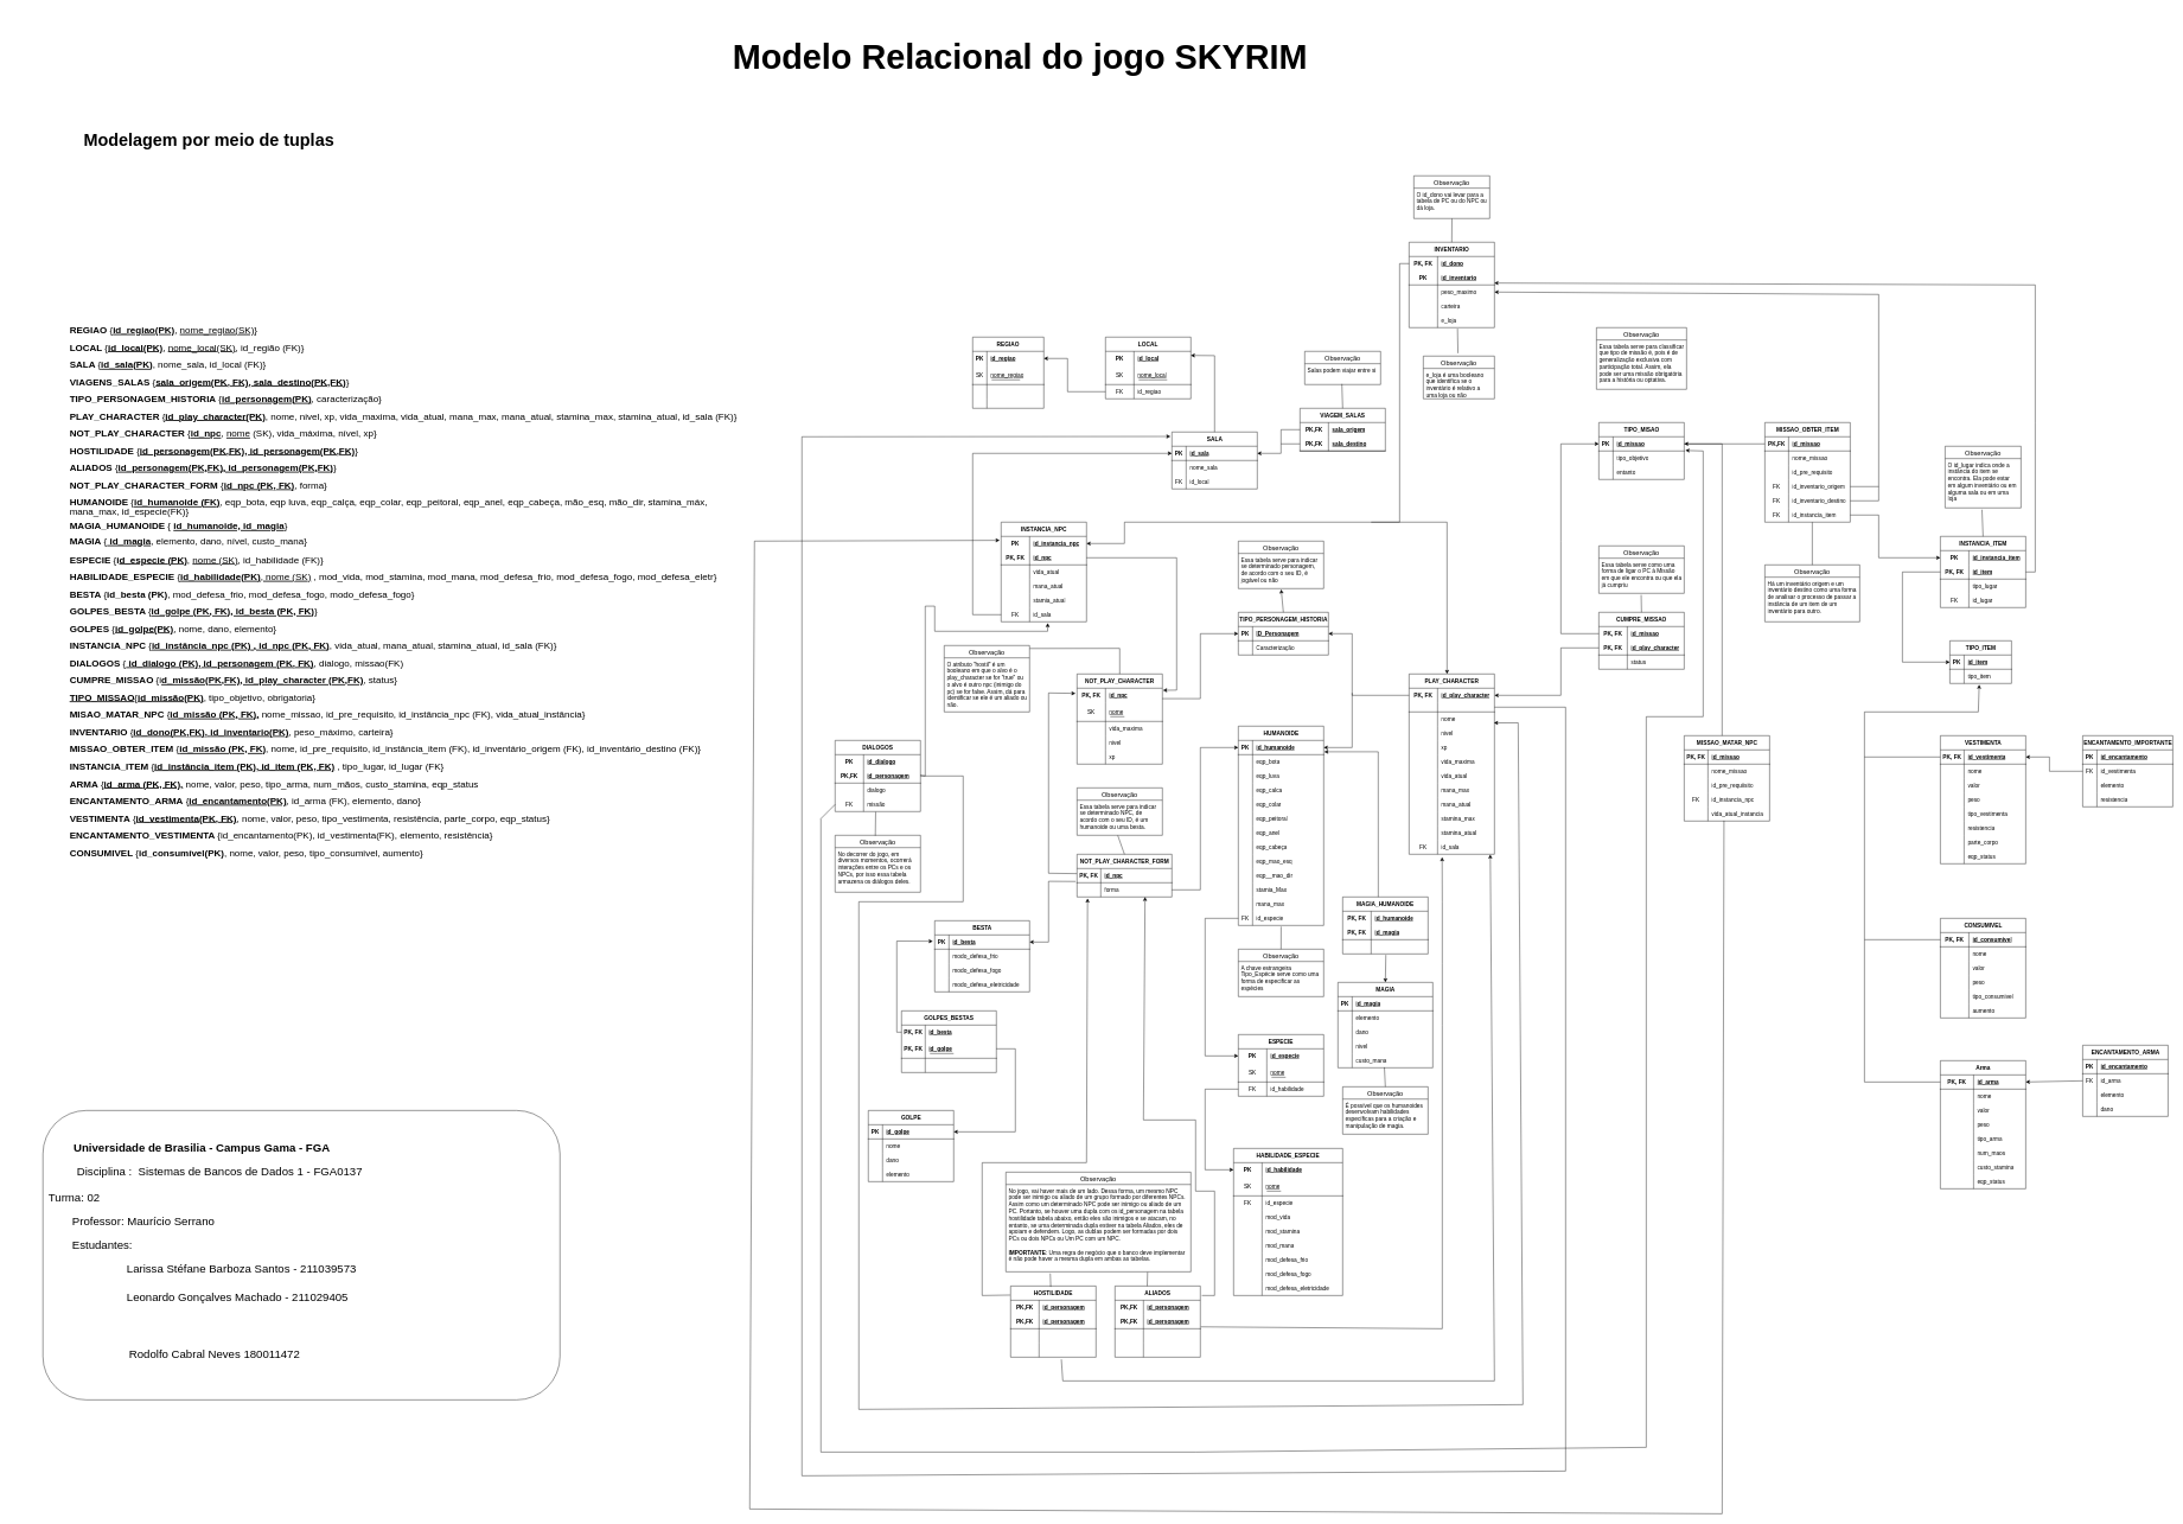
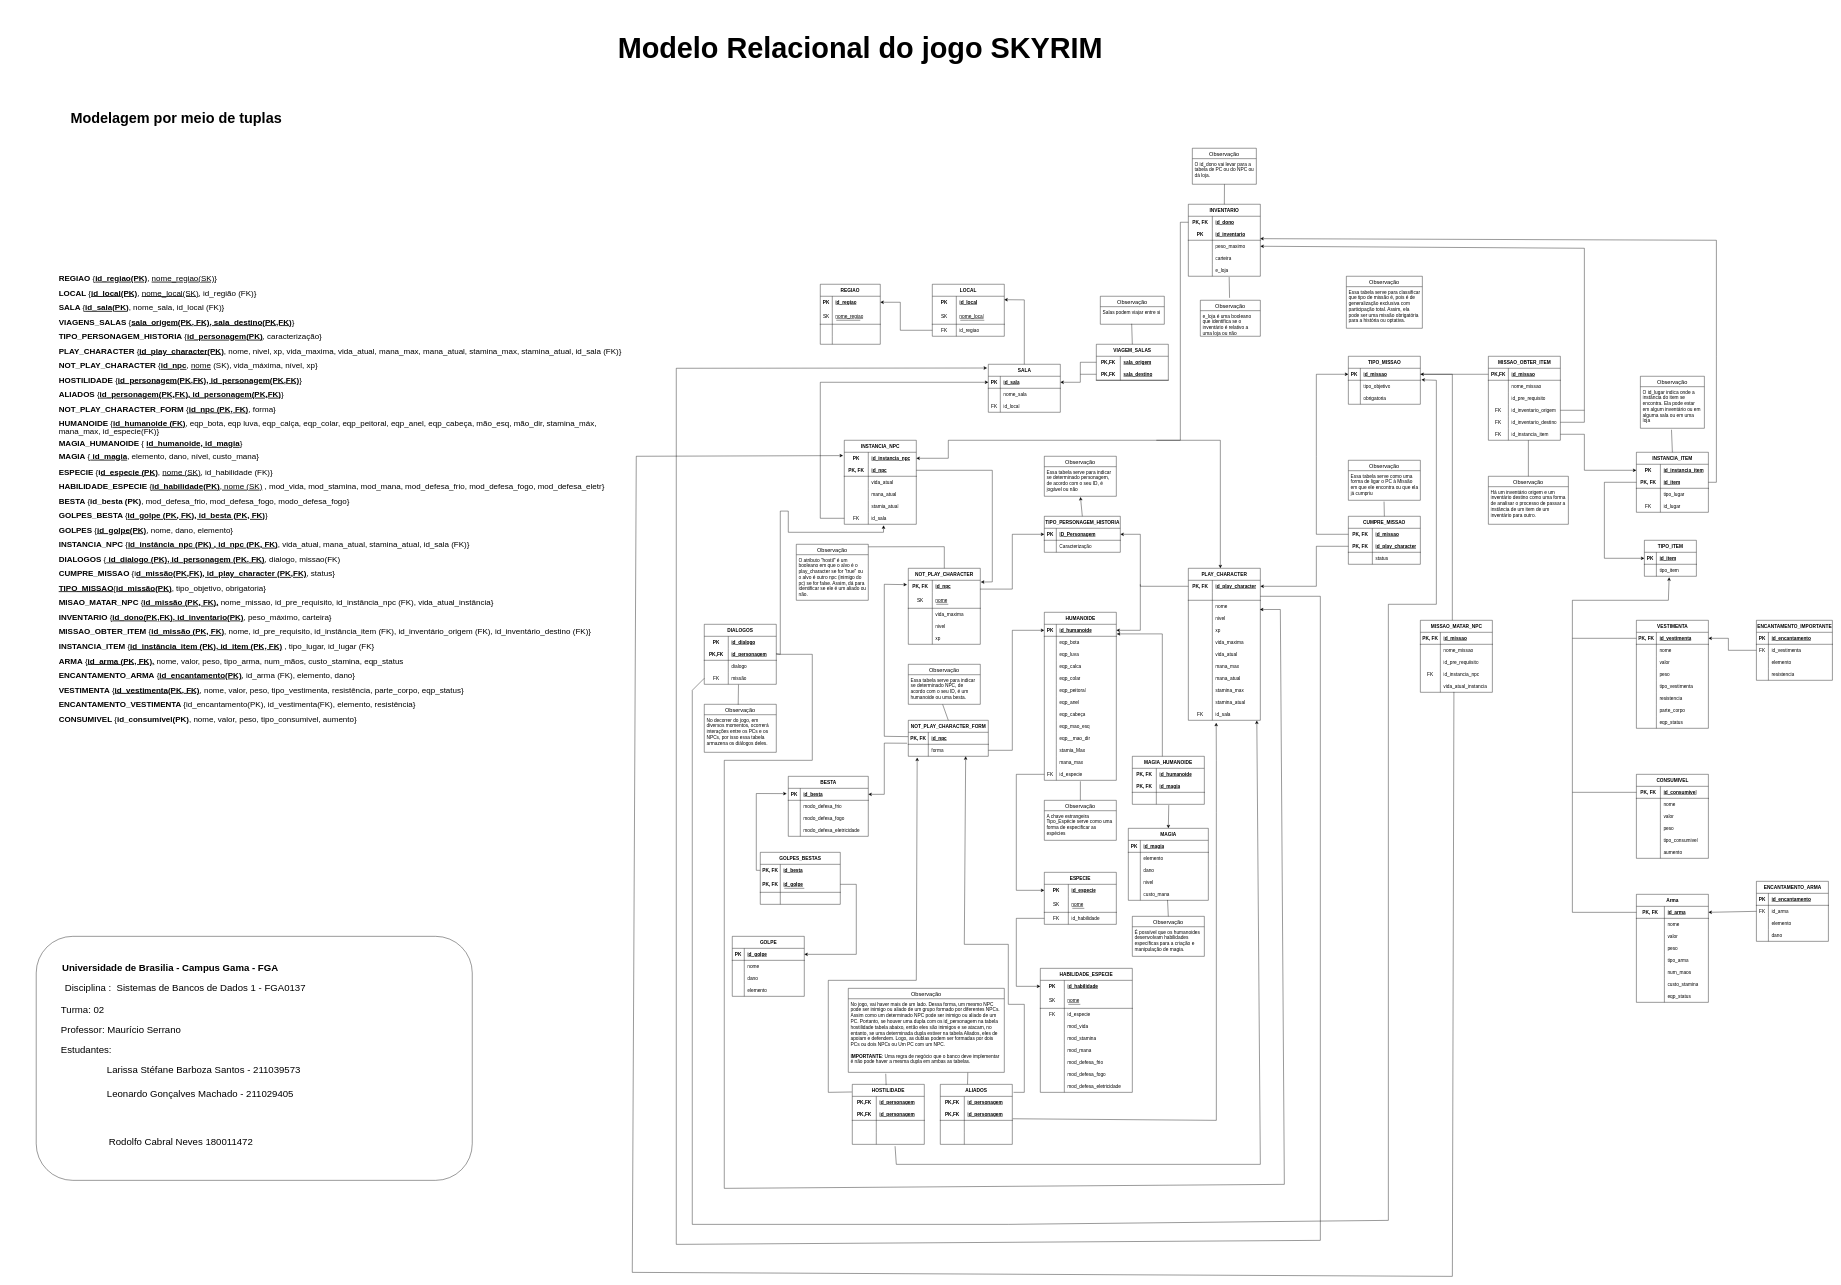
- <mxCell id="426" value="TIPO_MISAO" style="shape=table;startSize=30;container=1;collapsible=1;childLayout=tableLayout;fixedRows=1;rowLines=0;fontStyle=1;align=center;resizeLast=1;html=1;" parent="1" vertex="1"><mxGeometry x="3370" y="890" width="180" height="120" as="geometry" /></mxCell>
+ <mxCell id="426" value="TIPO_MISSAO" style="shape=table;startSize=30;container=1;collapsible=1;childLayout=tableLayout;fixedRows=1;rowLines=0;fontStyle=1;align=center;resizeLast=1;html=1;" parent="1" vertex="1"><mxGeometry x="3370" y="890" width="180" height="120" as="geometry" /></mxCell>
- <mxCell id="435" value="entanto" style="shape=partialRectangle;connectable=0;fillColor=none;top=0;left=0;bottom=0;right=0;align=left;spacingLeft=6;overflow=hidden;whiteSpace=wrap;html=1;" parent="433" vertex="1"><mxGeometry x="30" width="150" height="30" as="geometry"><mxRectangle width="150" height="30" as="alternateBounds" /></mxGeometry></mxCell>
+ <mxCell id="435" value="obrigatoria" style="shape=partialRectangle;connectable=0;fillColor=none;top=0;left=0;bottom=0;right=0;align=left;spacingLeft=6;overflow=hidden;whiteSpace=wrap;html=1;" parent="433" vertex="1"><mxGeometry x="30" width="150" height="30" as="geometry"><mxRectangle width="150" height="30" as="alternateBounds" /></mxGeometry></mxCell>
- <mxCell id="493" value="&lt;span style=&quot;font-size: 24px;&quot;&gt;Turma: 02&lt;/span&gt;" style="text;html=1;strokeColor=none;fillColor=none;align=left;verticalAlign=middle;whiteSpace=wrap;rounded=0;" parent="1" vertex="1"><mxGeometry x="100" y="2510" width="650" height="30" as="geometry" /></mxCell>
+ <mxCell id="493" value="&lt;span style=&quot;font-size: 24px;&quot;&gt;Turma: 02&lt;/span&gt;" style="text;html=1;strokeColor=none;fillColor=none;align=left;verticalAlign=middle;whiteSpace=wrap;rounded=0;" parent="1" vertex="1"><mxGeometry x="150" y="2510" width="650" height="30" as="geometry" /></mxCell>
